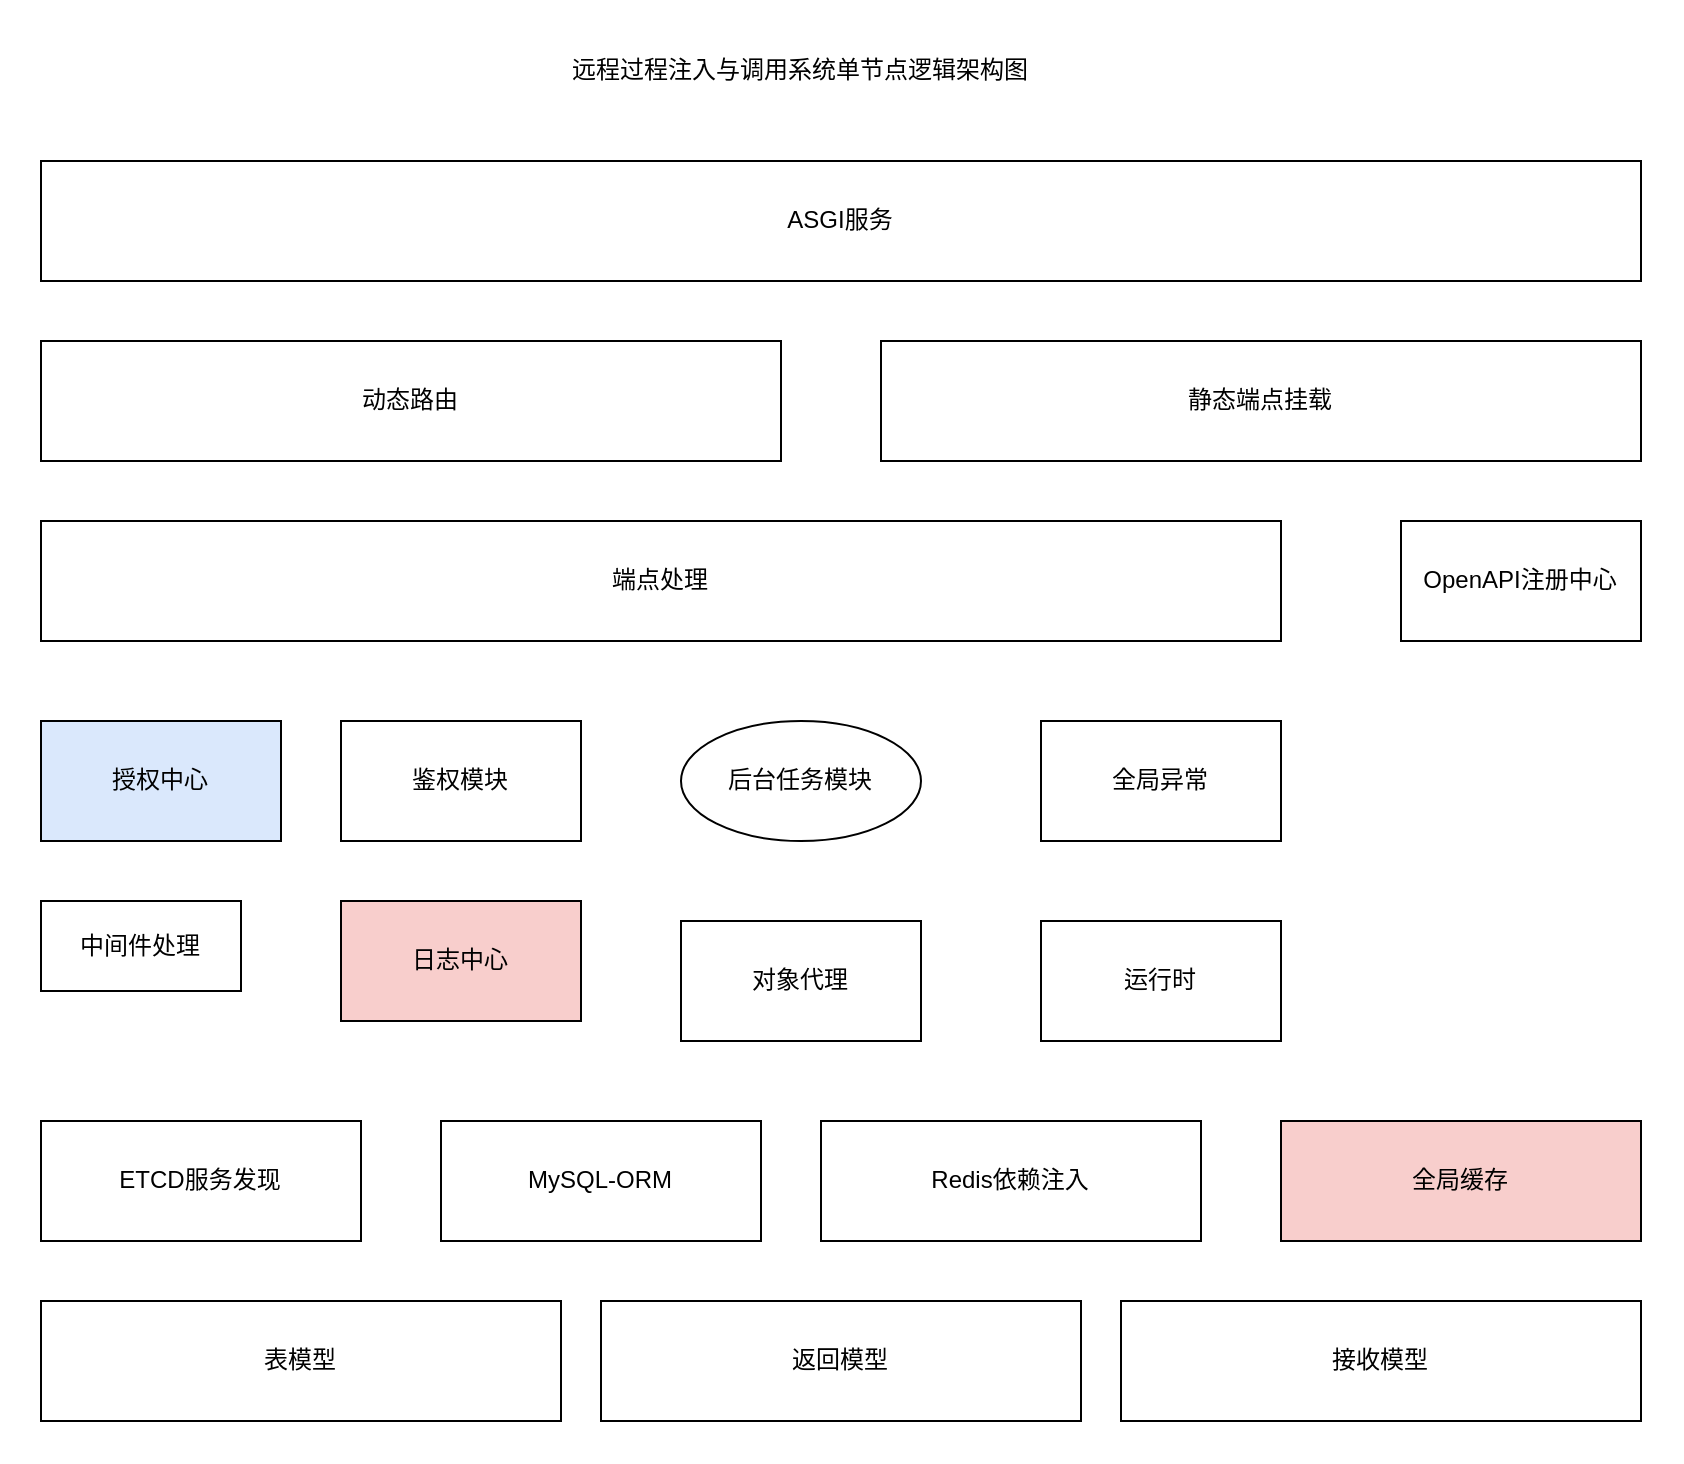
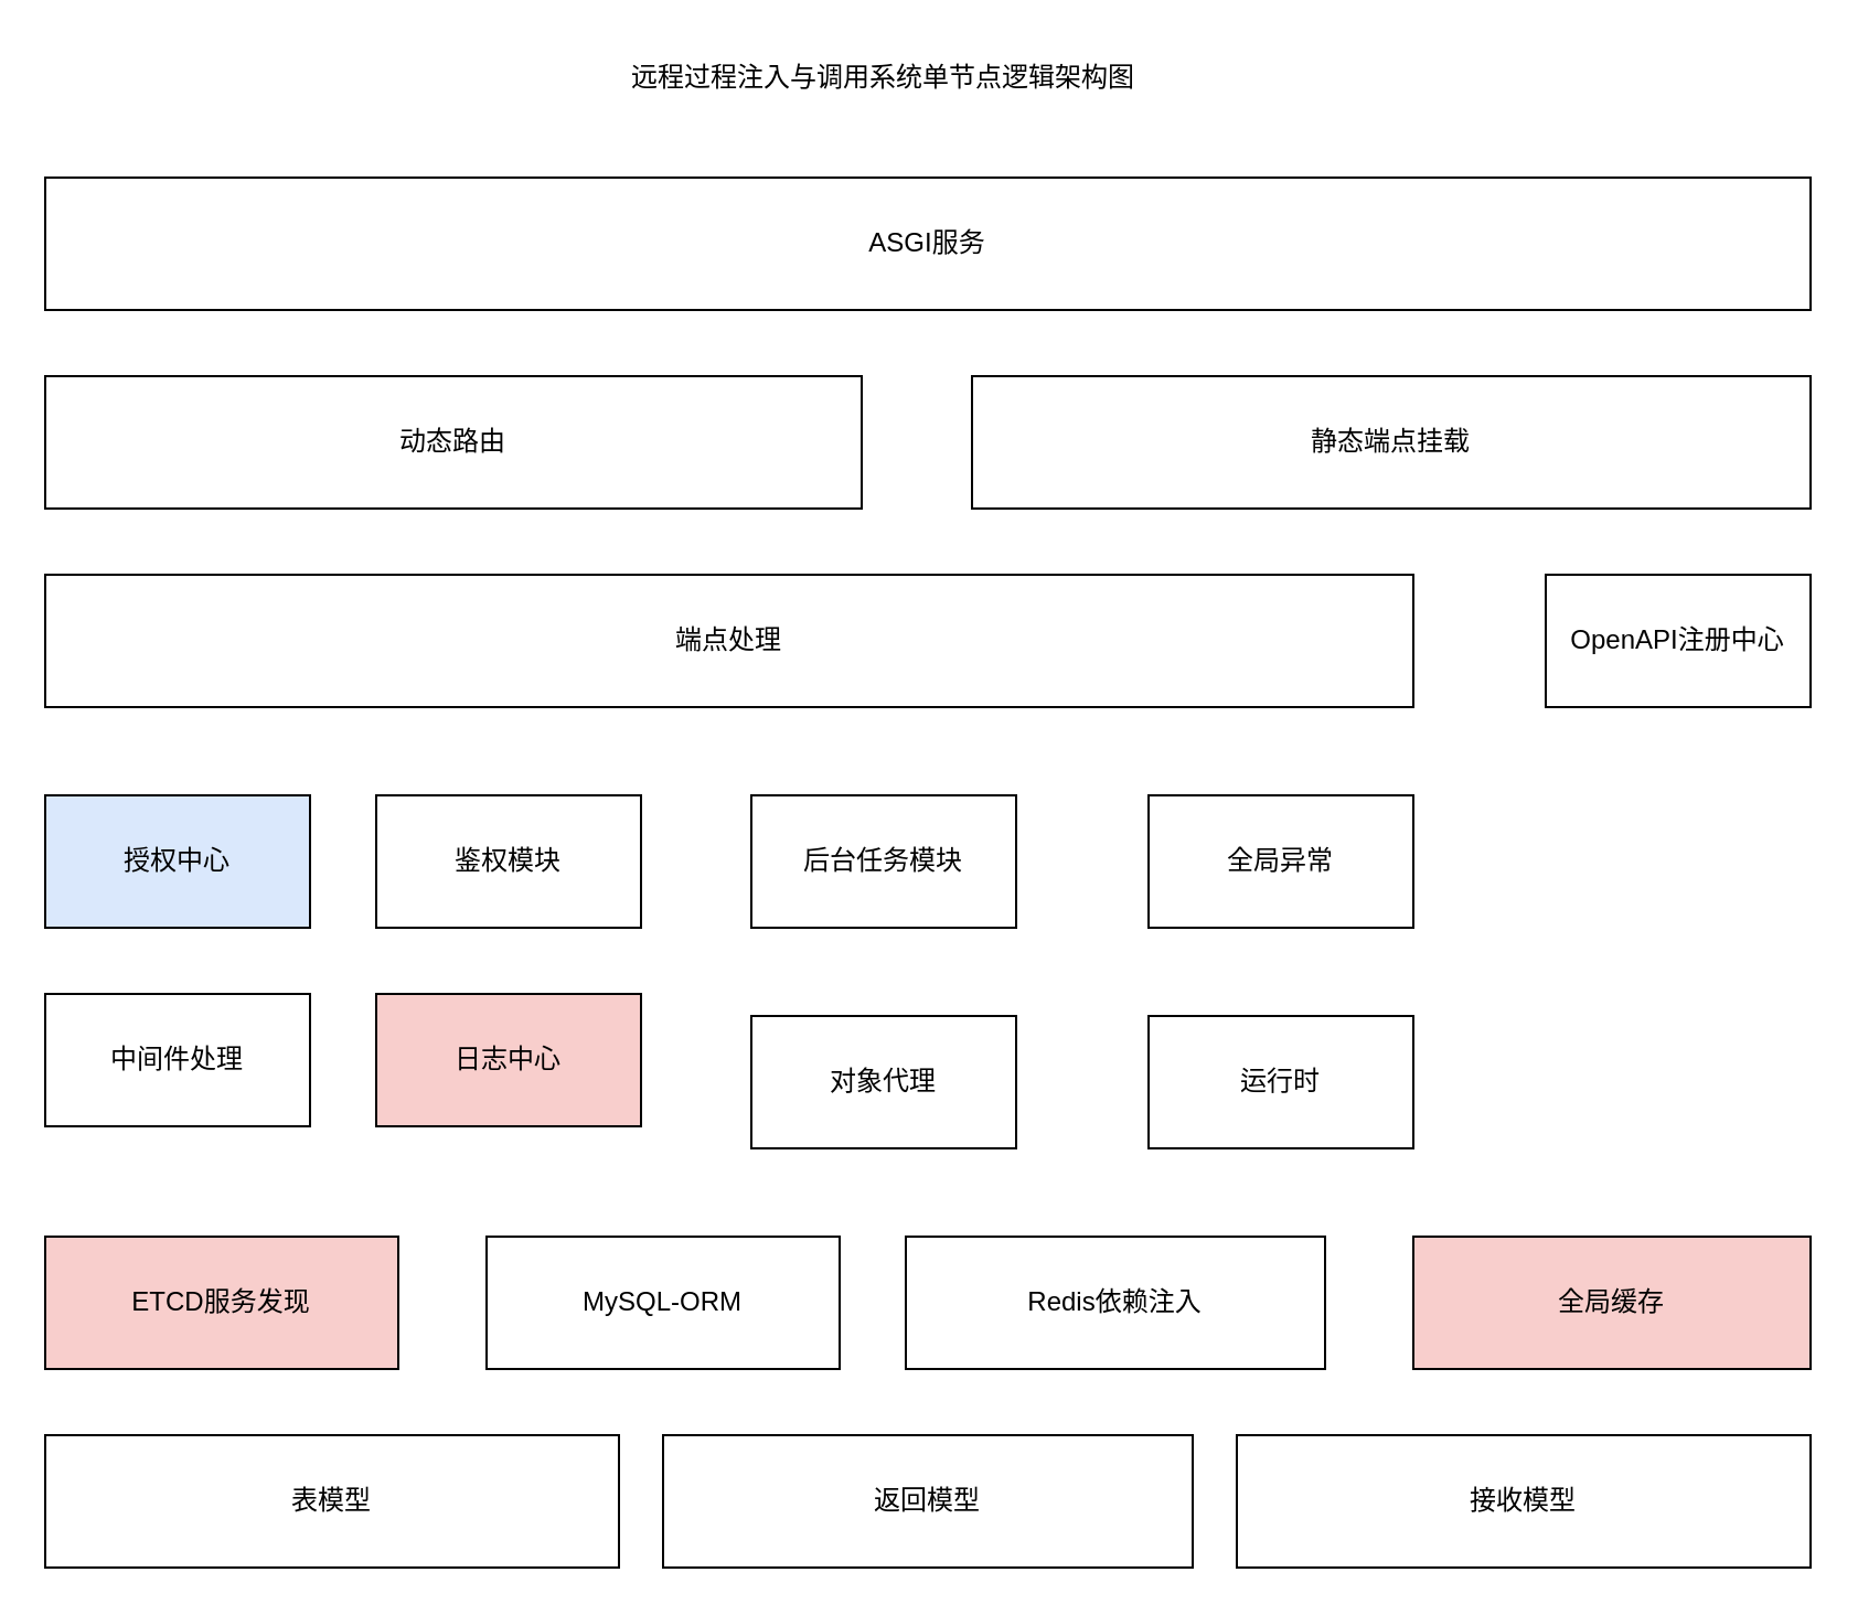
- <mxCell id="4" value="后台任务模块" style="ellipse;whiteSpace=wrap;html=1;" vertex="1" parent="1"><mxGeometry x="340" y="360" width="120" height="60" as="geometry" /></mxCell>
+ <mxCell id="4" value="后台任务模块" style="rounded=0;whiteSpace=wrap;html=1;" vertex="1" parent="1"><mxGeometry x="340" y="360" width="120" height="60" as="geometry" /></mxCell>
- <mxCell id="6" value="中间件处理" style="rounded=0;whiteSpace=wrap;html=1;" vertex="1" parent="1"><mxGeometry x="20" y="450" width="100" height="45" as="geometry" /></mxCell>
+ <mxCell id="6" value="中间件处理" style="rounded=0;whiteSpace=wrap;html=1;" vertex="1" parent="1"><mxGeometry x="20" y="450" width="120" height="60" as="geometry" /></mxCell>
- <mxCell id="12" value="ETCD服务发现" style="rounded=0;whiteSpace=wrap;html=1;" vertex="1" parent="1"><mxGeometry x="20" y="560" width="160" height="60" as="geometry" /></mxCell>
+ <mxCell id="12" value="ETCD服务发现" style="rounded=0;whiteSpace=wrap;html=1;fillColor=#f8cecc;" vertex="1" parent="1"><mxGeometry x="20" y="560" width="160" height="60" as="geometry" /></mxCell>
